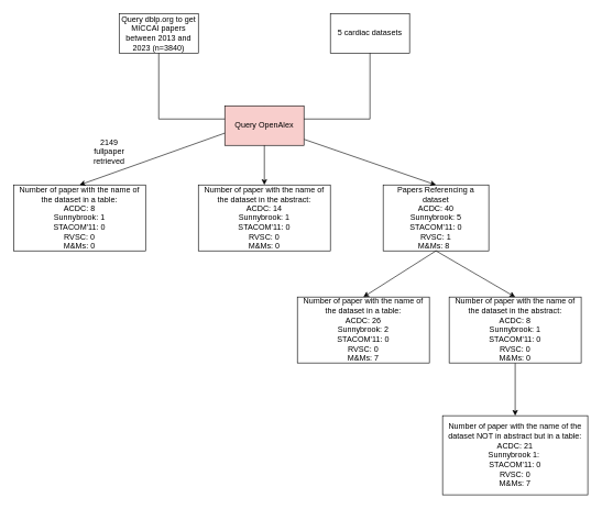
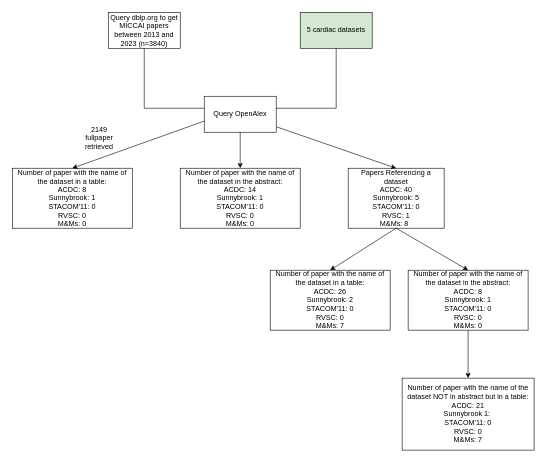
- <mxCell id="3" value="5 cardiac datasets" style="rounded=0;whiteSpace=wrap;html=1;" vertex="1" parent="1"><mxGeometry x="500" y="20" width="120" height="60" as="geometry" /></mxCell>
+ <mxCell id="3" value="5 cardiac datasets" style="rounded=0;whiteSpace=wrap;html=1;fillColor=#d5e8d4;" vertex="1" parent="1"><mxGeometry x="500" y="20" width="120" height="60" as="geometry" /></mxCell>
- <mxCell id="17" value="Query OpenAlex" style="rounded=0;whiteSpace=wrap;html=1;fillColor=#f8cecc;" vertex="1" parent="1"><mxGeometry x="340" y="160" width="120" height="60" as="geometry" /></mxCell>
+ <mxCell id="17" value="Query OpenAlex" style="rounded=0;whiteSpace=wrap;html=1;" vertex="1" parent="1"><mxGeometry x="340" y="160" width="120" height="60" as="geometry" /></mxCell>
